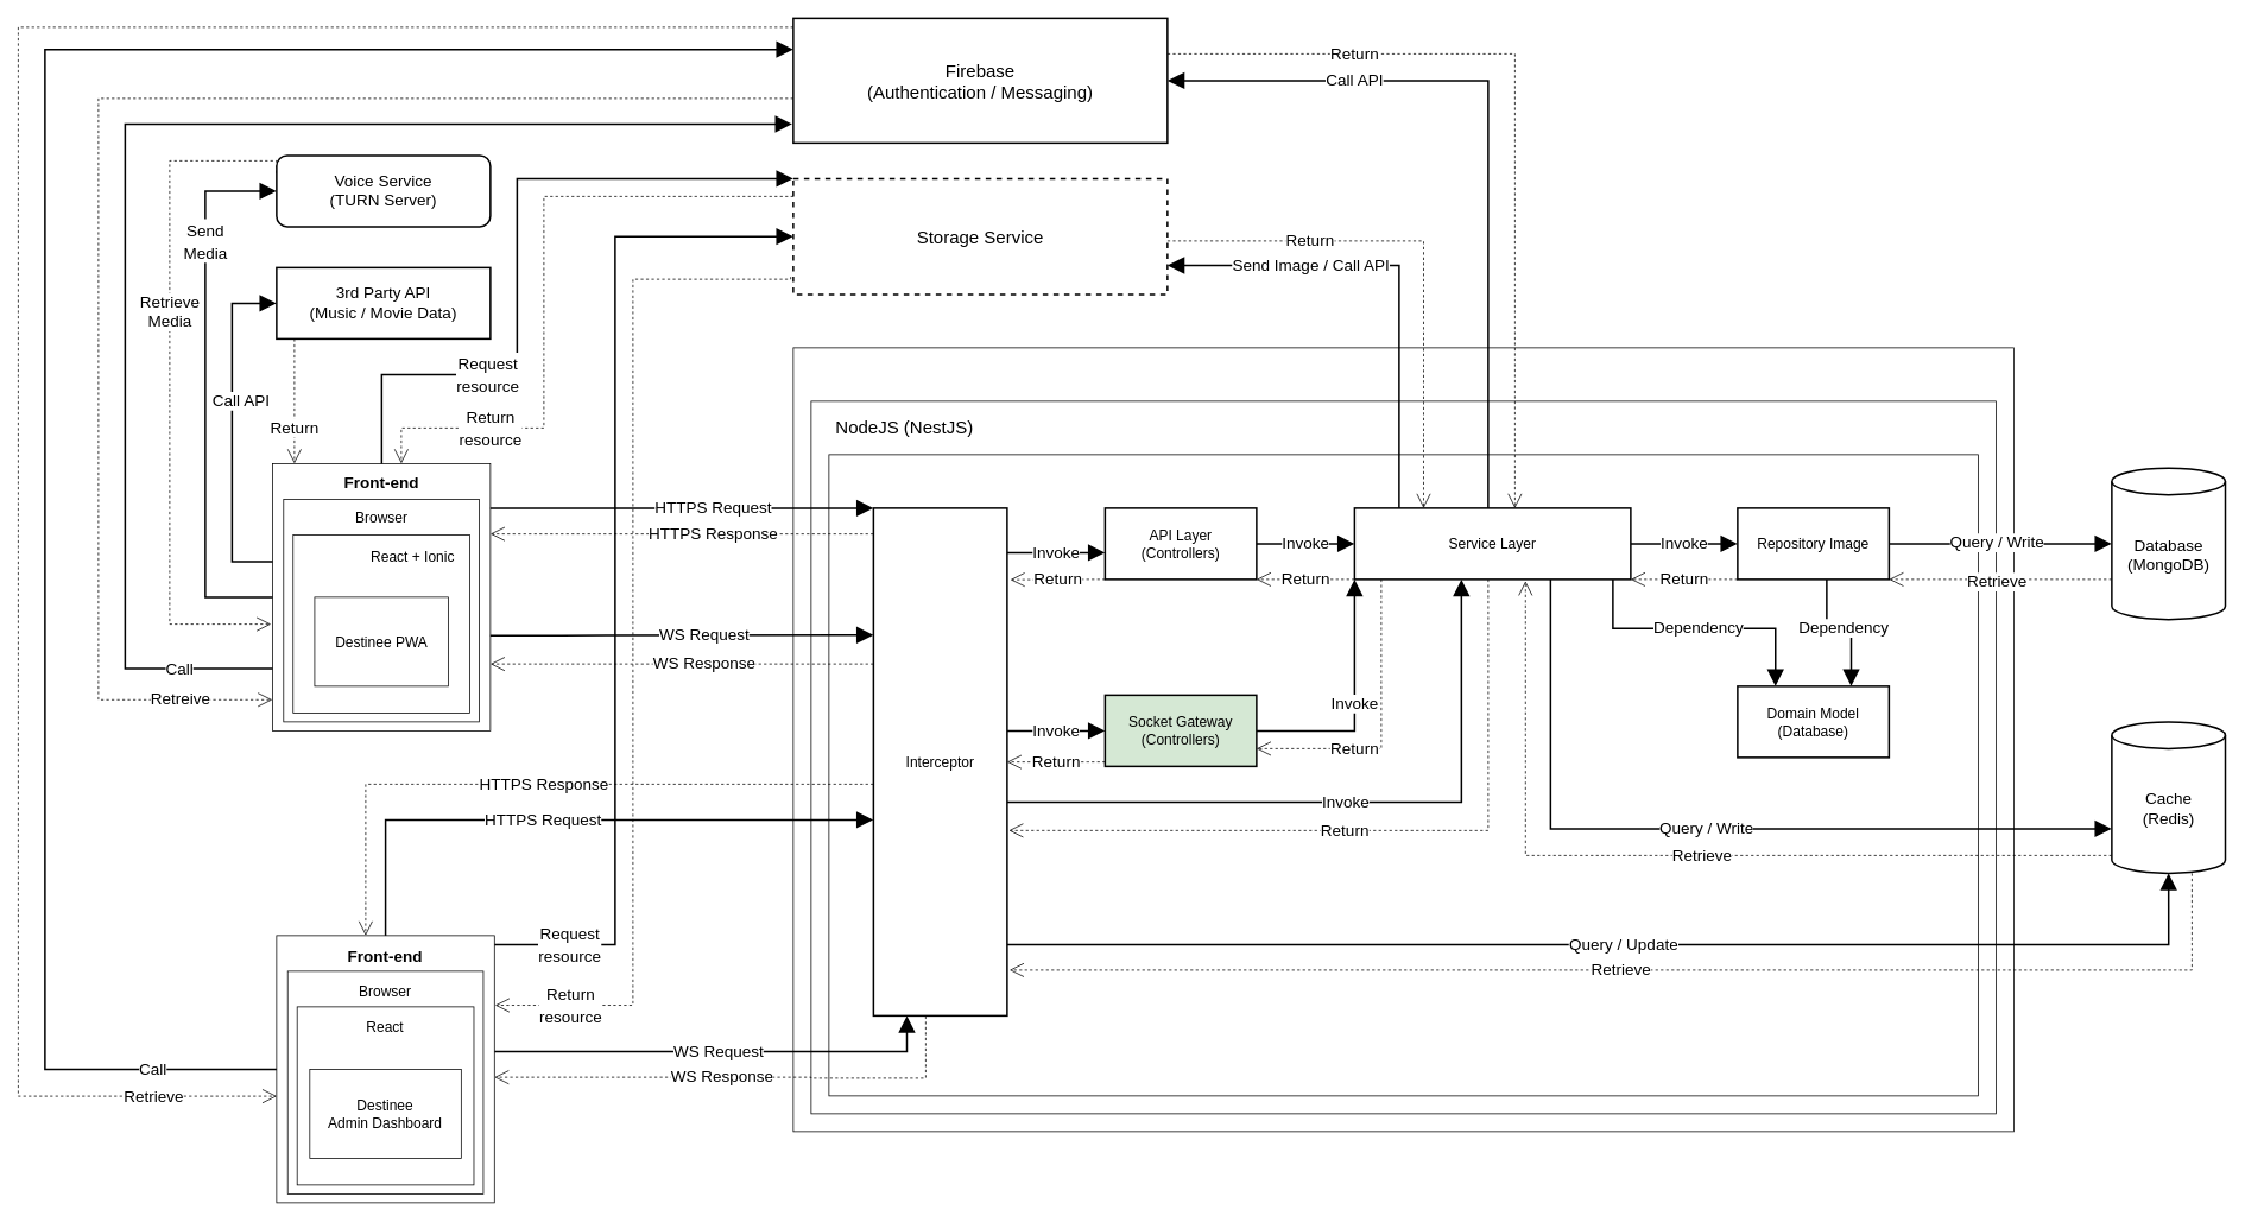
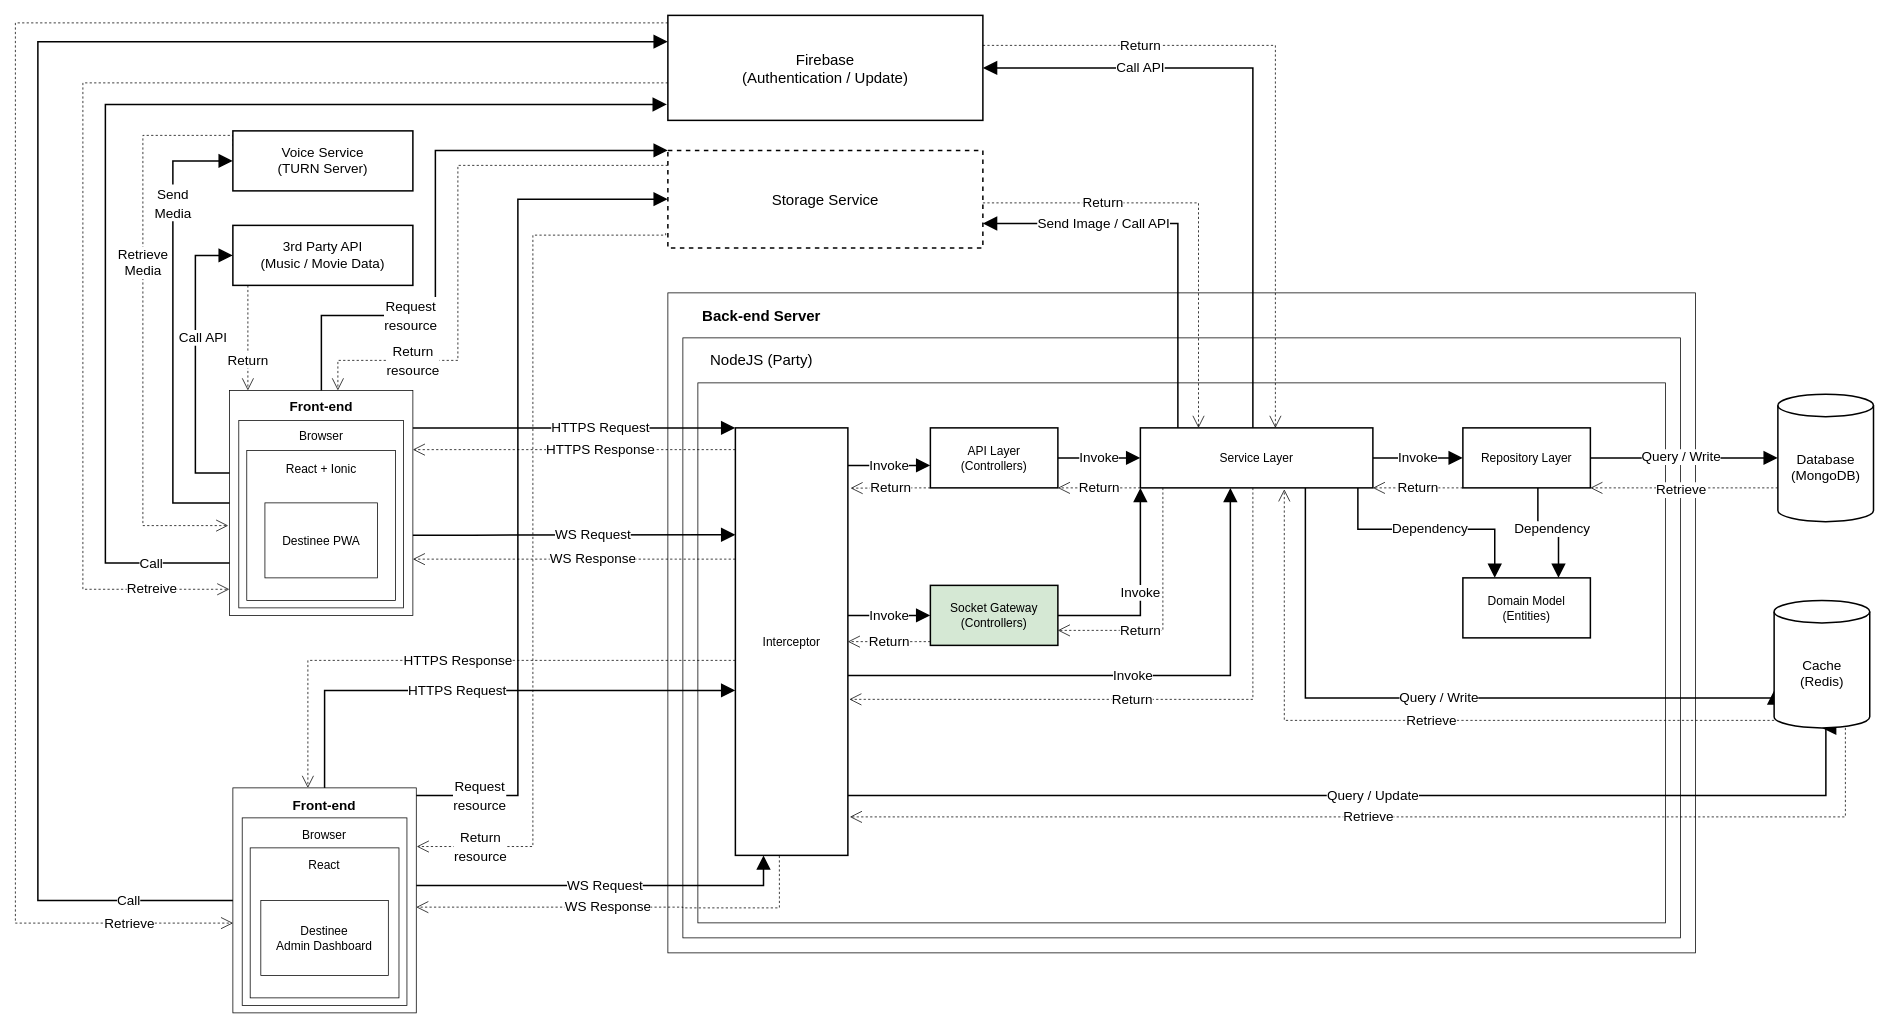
- <mxCell id="7" value="Firebase&lt;br style=&quot;font-size: 20px;&quot;&gt;(Authentication / Messaging)" style="rounded=0;whiteSpace=wrap;html=1;fontSize=20;strokeWidth=2;" parent="1" vertex="1"><mxGeometry x="890" y="20" width="420" height="140" as="geometry" /></mxCell>
+ <mxCell id="7" value="Firebase&lt;br style=&quot;font-size: 20px;&quot;&gt;(Authentication / Update)" style="rounded=0;whiteSpace=wrap;html=1;fontSize=20;strokeWidth=2;" parent="1" vertex="1"><mxGeometry x="890" y="20" width="420" height="140" as="geometry" /></mxCell>
- <mxCell id="70" value="Voice Service&lt;br style=&quot;font-size: 18px;&quot;&gt;(TURN Server)" style="whiteSpace=wrap;html=1;fontSize=18;strokeWidth=2;rounded=1;" parent="1" vertex="1"><mxGeometry x="310" y="174" width="240" height="80" as="geometry" /></mxCell>
+ <mxCell id="70" value="Voice Service&lt;br style=&quot;font-size: 18px;&quot;&gt;(TURN Server)" style="rounded=0;whiteSpace=wrap;html=1;fontSize=18;strokeWidth=2;" parent="1" vertex="1"><mxGeometry x="310" y="174" width="240" height="80" as="geometry" /></mxCell>
+ <mxCell id="12" value="Back-end Server" style="text;html=1;strokeColor=none;fillColor=none;align=center;verticalAlign=middle;whiteSpace=wrap;rounded=0;fontSize=20;fontStyle=1" parent="1" vertex="1"><mxGeometry x="920" y="405" width="190" height="30" as="geometry" /></mxCell>
- <mxCell id="14" value="&lt;span style=&quot;font-weight: normal;&quot;&gt;NodeJS (NestJS)&lt;/span&gt;" style="text;html=1;strokeColor=none;fillColor=none;align=center;verticalAlign=middle;whiteSpace=wrap;rounded=0;fontSize=20;fontStyle=1" parent="1" vertex="1"><mxGeometry x="920" y="463" width="190" height="30" as="geometry" /></mxCell>
+ <mxCell id="14" value="&lt;span style=&quot;font-weight: normal;&quot;&gt;NodeJS (Party)&lt;/span&gt;" style="text;html=1;strokeColor=none;fillColor=none;align=center;verticalAlign=middle;whiteSpace=wrap;rounded=0;fontSize=20;fontStyle=1" parent="1" vertex="1"><mxGeometry x="920" y="463" width="190" height="30" as="geometry" /></mxCell>
- <mxCell id="57" value="Repository Image" style="rounded=0;whiteSpace=wrap;html=1;fontSize=16;flipH=0;flipV=0;strokeWidth=2;" parent="1" vertex="1"><mxGeometry x="1950" y="570" width="170" height="80" as="geometry" /></mxCell>
+ <mxCell id="57" value="Repository Layer" style="rounded=0;whiteSpace=wrap;html=1;fontSize=16;flipH=0;flipV=0;strokeWidth=2;" parent="1" vertex="1"><mxGeometry x="1950" y="570" width="170" height="80" as="geometry" /></mxCell>
- <mxCell id="31" value="React + Ionic" style="text;html=1;strokeColor=none;fillColor=none;align=center;verticalAlign=middle;whiteSpace=wrap;rounded=0;fontSize=16;container=0;" parent="26" vertex="1"><mxGeometry x="107.27" y="89" width="100" height="30" as="geometry" /></mxCell>
+ <mxCell id="31" value="React + Ionic" style="text;html=1;strokeColor=none;fillColor=none;align=center;verticalAlign=middle;whiteSpace=wrap;rounded=0;fontSize=16;container=0;" parent="26" vertex="1"><mxGeometry x="72.27" y="89" width="100" height="30" as="geometry" /></mxCell>
- <mxCell id="58" value="Domain Model&lt;br&gt;(Database)" style="rounded=0;whiteSpace=wrap;html=1;fontSize=16;flipH=0;flipV=0;strokeWidth=2;" parent="1" vertex="1"><mxGeometry x="1950" y="770" width="170" height="80" as="geometry" /></mxCell>
+ <mxCell id="58" value="Domain Model&lt;br&gt;(Entities)" style="rounded=0;whiteSpace=wrap;html=1;fontSize=16;flipH=0;flipV=0;strokeWidth=2;" parent="1" vertex="1"><mxGeometry x="1950" y="770" width="170" height="80" as="geometry" /></mxCell>
- <mxCell id="64" value="Cache&lt;br&gt;(Redis)" style="shape=cylinder3;whiteSpace=wrap;html=1;boundedLbl=1;backgroundOutline=1;size=15;fontSize=18;strokeWidth=2;" parent="1" vertex="1"><mxGeometry x="2370" y="810" width="127.5" height="170" as="geometry" /></mxCell>
+ <mxCell id="64" value="Cache&lt;br&gt;(Redis)" style="shape=cylinder3;whiteSpace=wrap;html=1;boundedLbl=1;backgroundOutline=1;size=15;fontSize=18;strokeWidth=2;" parent="1" vertex="1"><mxGeometry x="2365" y="800" width="127.5" height="170" as="geometry" /></mxCell>
